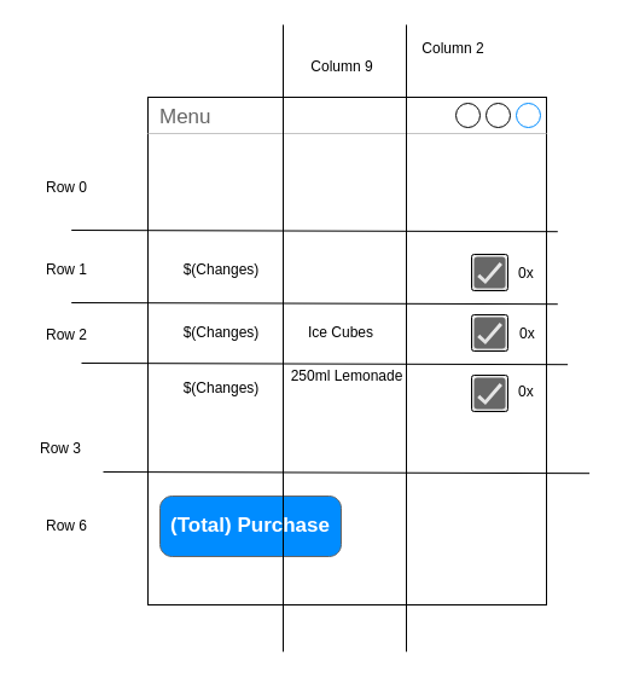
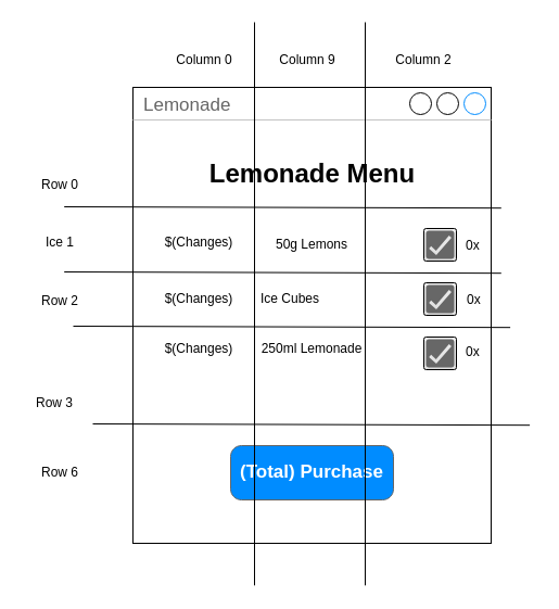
- <mxCell id="28" value="Column 2" style="text;html=1;align=center;verticalAlign=middle;whiteSpace=wrap;rounded=0;" vertex="1" parent="1"><mxGeometry x="345" y="25" width="60" height="30" as="geometry" /></mxCell>
+ <mxCell id="28" value="Column 2" style="text;html=1;align=center;verticalAlign=middle;whiteSpace=wrap;rounded=0;" vertex="1" parent="1"><mxGeometry x="360" y="40" width="60" height="30" as="geometry" /></mxCell>
+ <mxCell id="26" value="Column 0" style="text;html=1;align=center;verticalAlign=middle;whiteSpace=wrap;rounded=0;" vertex="1" parent="1"><mxGeometry x="158" y="40" width="60" height="30" as="geometry" /></mxCell>
- <mxCell id="2" value="Menu" style="strokeWidth=1;shadow=0;dashed=0;align=center;html=1;shape=mxgraph.mockup.containers.window;align=left;verticalAlign=top;spacingLeft=8;strokeColor2=#008cff;strokeColor3=#c4c4c4;fontColor=#666666;mainText=;fontSize=17;labelBackgroundColor=none;whiteSpace=wrap;" vertex="1" parent="1"><mxGeometry x="122" y="80" width="330" height="420" as="geometry" /></mxCell>
+ <mxCell id="2" value="Lemonade" style="strokeWidth=1;shadow=0;dashed=0;align=center;html=1;shape=mxgraph.mockup.containers.window;align=left;verticalAlign=top;spacingLeft=8;strokeColor2=#008cff;strokeColor3=#c4c4c4;fontColor=#666666;mainText=;fontSize=17;labelBackgroundColor=none;whiteSpace=wrap;" vertex="1" parent="1"><mxGeometry x="122" y="80" width="330" height="420" as="geometry" /></mxCell>
- <mxCell id="29" value="Row 0" style="text;html=1;align=center;verticalAlign=middle;whiteSpace=wrap;rounded=0;" vertex="1" parent="1"><mxGeometry x="25" y="140" width="60" height="30" as="geometry" /></mxCell>
+ <mxCell id="29" value="Row 0" style="text;html=1;align=center;verticalAlign=middle;whiteSpace=wrap;rounded=0;" vertex="1" parent="1"><mxGeometry x="25" y="155" width="60" height="30" as="geometry" /></mxCell>
+ <mxCell id="3" value="Lemonade Menu" style="text;strokeColor=none;fillColor=none;html=1;fontSize=24;fontStyle=1;verticalAlign=middle;align=center;" vertex="1" parent="1"><mxGeometry x="237" y="140" width="100" height="40" as="geometry" /></mxCell>
- <mxCell id="30" value="Row 1" style="text;html=1;align=center;verticalAlign=middle;whiteSpace=wrap;rounded=0;" vertex="1" parent="1"><mxGeometry x="25" y="208" width="60" height="30" as="geometry" /></mxCell>
+ <mxCell id="30" value="Ice 1" style="text;html=1;align=center;verticalAlign=middle;whiteSpace=wrap;rounded=0;" vertex="1" parent="1"><mxGeometry x="25" y="208" width="60" height="30" as="geometry" /></mxCell>
+ <mxCell id="7" value="50g Lemons" style="text;html=1;align=center;verticalAlign=middle;whiteSpace=wrap;rounded=0;" vertex="1" parent="1"><mxGeometry x="247" y="210" width="80" height="30" as="geometry" /></mxCell>
- <mxCell id="14" value="Ice Cubes" style="text;html=1;align=center;verticalAlign=middle;whiteSpace=wrap;rounded=0;" vertex="1" parent="1"><mxGeometry x="242" y="260" width="80" height="30" as="geometry" /></mxCell>
+ <mxCell id="14" value="Ice Cubes" style="text;html=1;align=center;verticalAlign=middle;whiteSpace=wrap;rounded=0;" vertex="1" parent="1"><mxGeometry x="227" y="260" width="80" height="30" as="geometry" /></mxCell>
- <mxCell id="15" value="250ml Lemonade" style="text;html=1;align=center;verticalAlign=middle;whiteSpace=wrap;rounded=0;" vertex="1" parent="1"><mxGeometry x="237" y="296" width="100" height="30" as="geometry" /></mxCell>
+ <mxCell id="15" value="250ml Lemonade" style="text;html=1;align=center;verticalAlign=middle;whiteSpace=wrap;rounded=0;" vertex="1" parent="1"><mxGeometry x="237" y="306" width="100" height="30" as="geometry" /></mxCell>
- <mxCell id="16" value="(Total) Purchase" style="strokeWidth=1;shadow=0;dashed=0;align=center;html=1;shape=mxgraph.mockup.buttons.button;strokeColor=#666666;fontColor=#ffffff;mainText=;buttonStyle=round;fontSize=17;fontStyle=1;fillColor=#008cff;whiteSpace=wrap;" vertex="1" parent="1"><mxGeometry x="132" y="410" width="150" height="50" as="geometry" /></mxCell>
+ <mxCell id="16" value="(Total) Purchase" style="strokeWidth=1;shadow=0;dashed=0;align=center;html=1;shape=mxgraph.mockup.buttons.button;strokeColor=#666666;fontColor=#ffffff;mainText=;buttonStyle=round;fontSize=17;fontStyle=1;fillColor=#008cff;whiteSpace=wrap;" vertex="1" parent="1"><mxGeometry x="212" y="410" width="150" height="50" as="geometry" /></mxCell>
